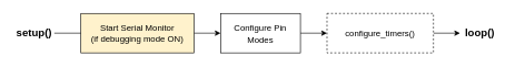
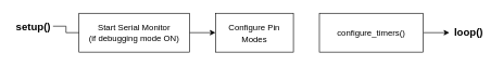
- <mxCell id="5" value="setup()" style="text;html=1;strokeColor=none;fillColor=none;align=center;verticalAlign=middle;whiteSpace=wrap;rounded=0;fontStyle=1;fontSize=16;" vertex="1" parent="1"><mxGeometry x="20" y="35" width="60" height="30" as="geometry" /></mxCell>
+ <mxCell id="5" value="setup()" style="text;html=1;strokeColor=none;fillColor=none;align=center;verticalAlign=middle;whiteSpace=wrap;rounded=0;fontStyle=1;fontSize=16;" vertex="1" parent="1"><mxGeometry x="20" y="25" width="60" height="30" as="geometry" /></mxCell>
- <mxCell id="3" value="&lt;font style=&quot;font-size: 13px&quot;&gt;Start Serial Monitor &lt;br&gt;(if debugging mode ON)&lt;/font&gt;" style="rounded=0;whiteSpace=wrap;html=1;fillColor=#fff2cc;" vertex="1" parent="1"><mxGeometry x="120" y="20" width="170" height="60" as="geometry" /></mxCell>
+ <mxCell id="3" value="&lt;font style=&quot;font-size: 13px&quot;&gt;Start Serial Monitor &lt;br&gt;(if debugging mode ON)&lt;/font&gt;" style="rounded=0;whiteSpace=wrap;html=1;" vertex="1" parent="1"><mxGeometry x="120" y="20" width="170" height="60" as="geometry" /></mxCell>
- <mxCell id="6" value="" style="edgeStyle=orthogonalEdgeStyle;rounded=0;orthogonalLoop=1;jettySize=auto;html=1;fontSize=16;" edge="1" parent="1" source="7" target="9"><mxGeometry relative="1" as="geometry" /></mxCell>
- <mxCell id="9" value="&lt;font style=&quot;font-size: 13px&quot;&gt;configure_timers()&lt;/font&gt;" style="whiteSpace=wrap;html=1;rounded=0;fontSize=16;dashed=1;" vertex="1" parent="1"><mxGeometry x="490" y="20" width="160" height="60" as="geometry" /></mxCell>
+ <mxCell id="9" value="&lt;font style=&quot;font-size: 13px&quot;&gt;configure_timers()&lt;/font&gt;" style="whiteSpace=wrap;html=1;rounded=0;fontSize=16;" vertex="1" parent="1"><mxGeometry x="490" y="20" width="160" height="60" as="geometry" /></mxCell>
